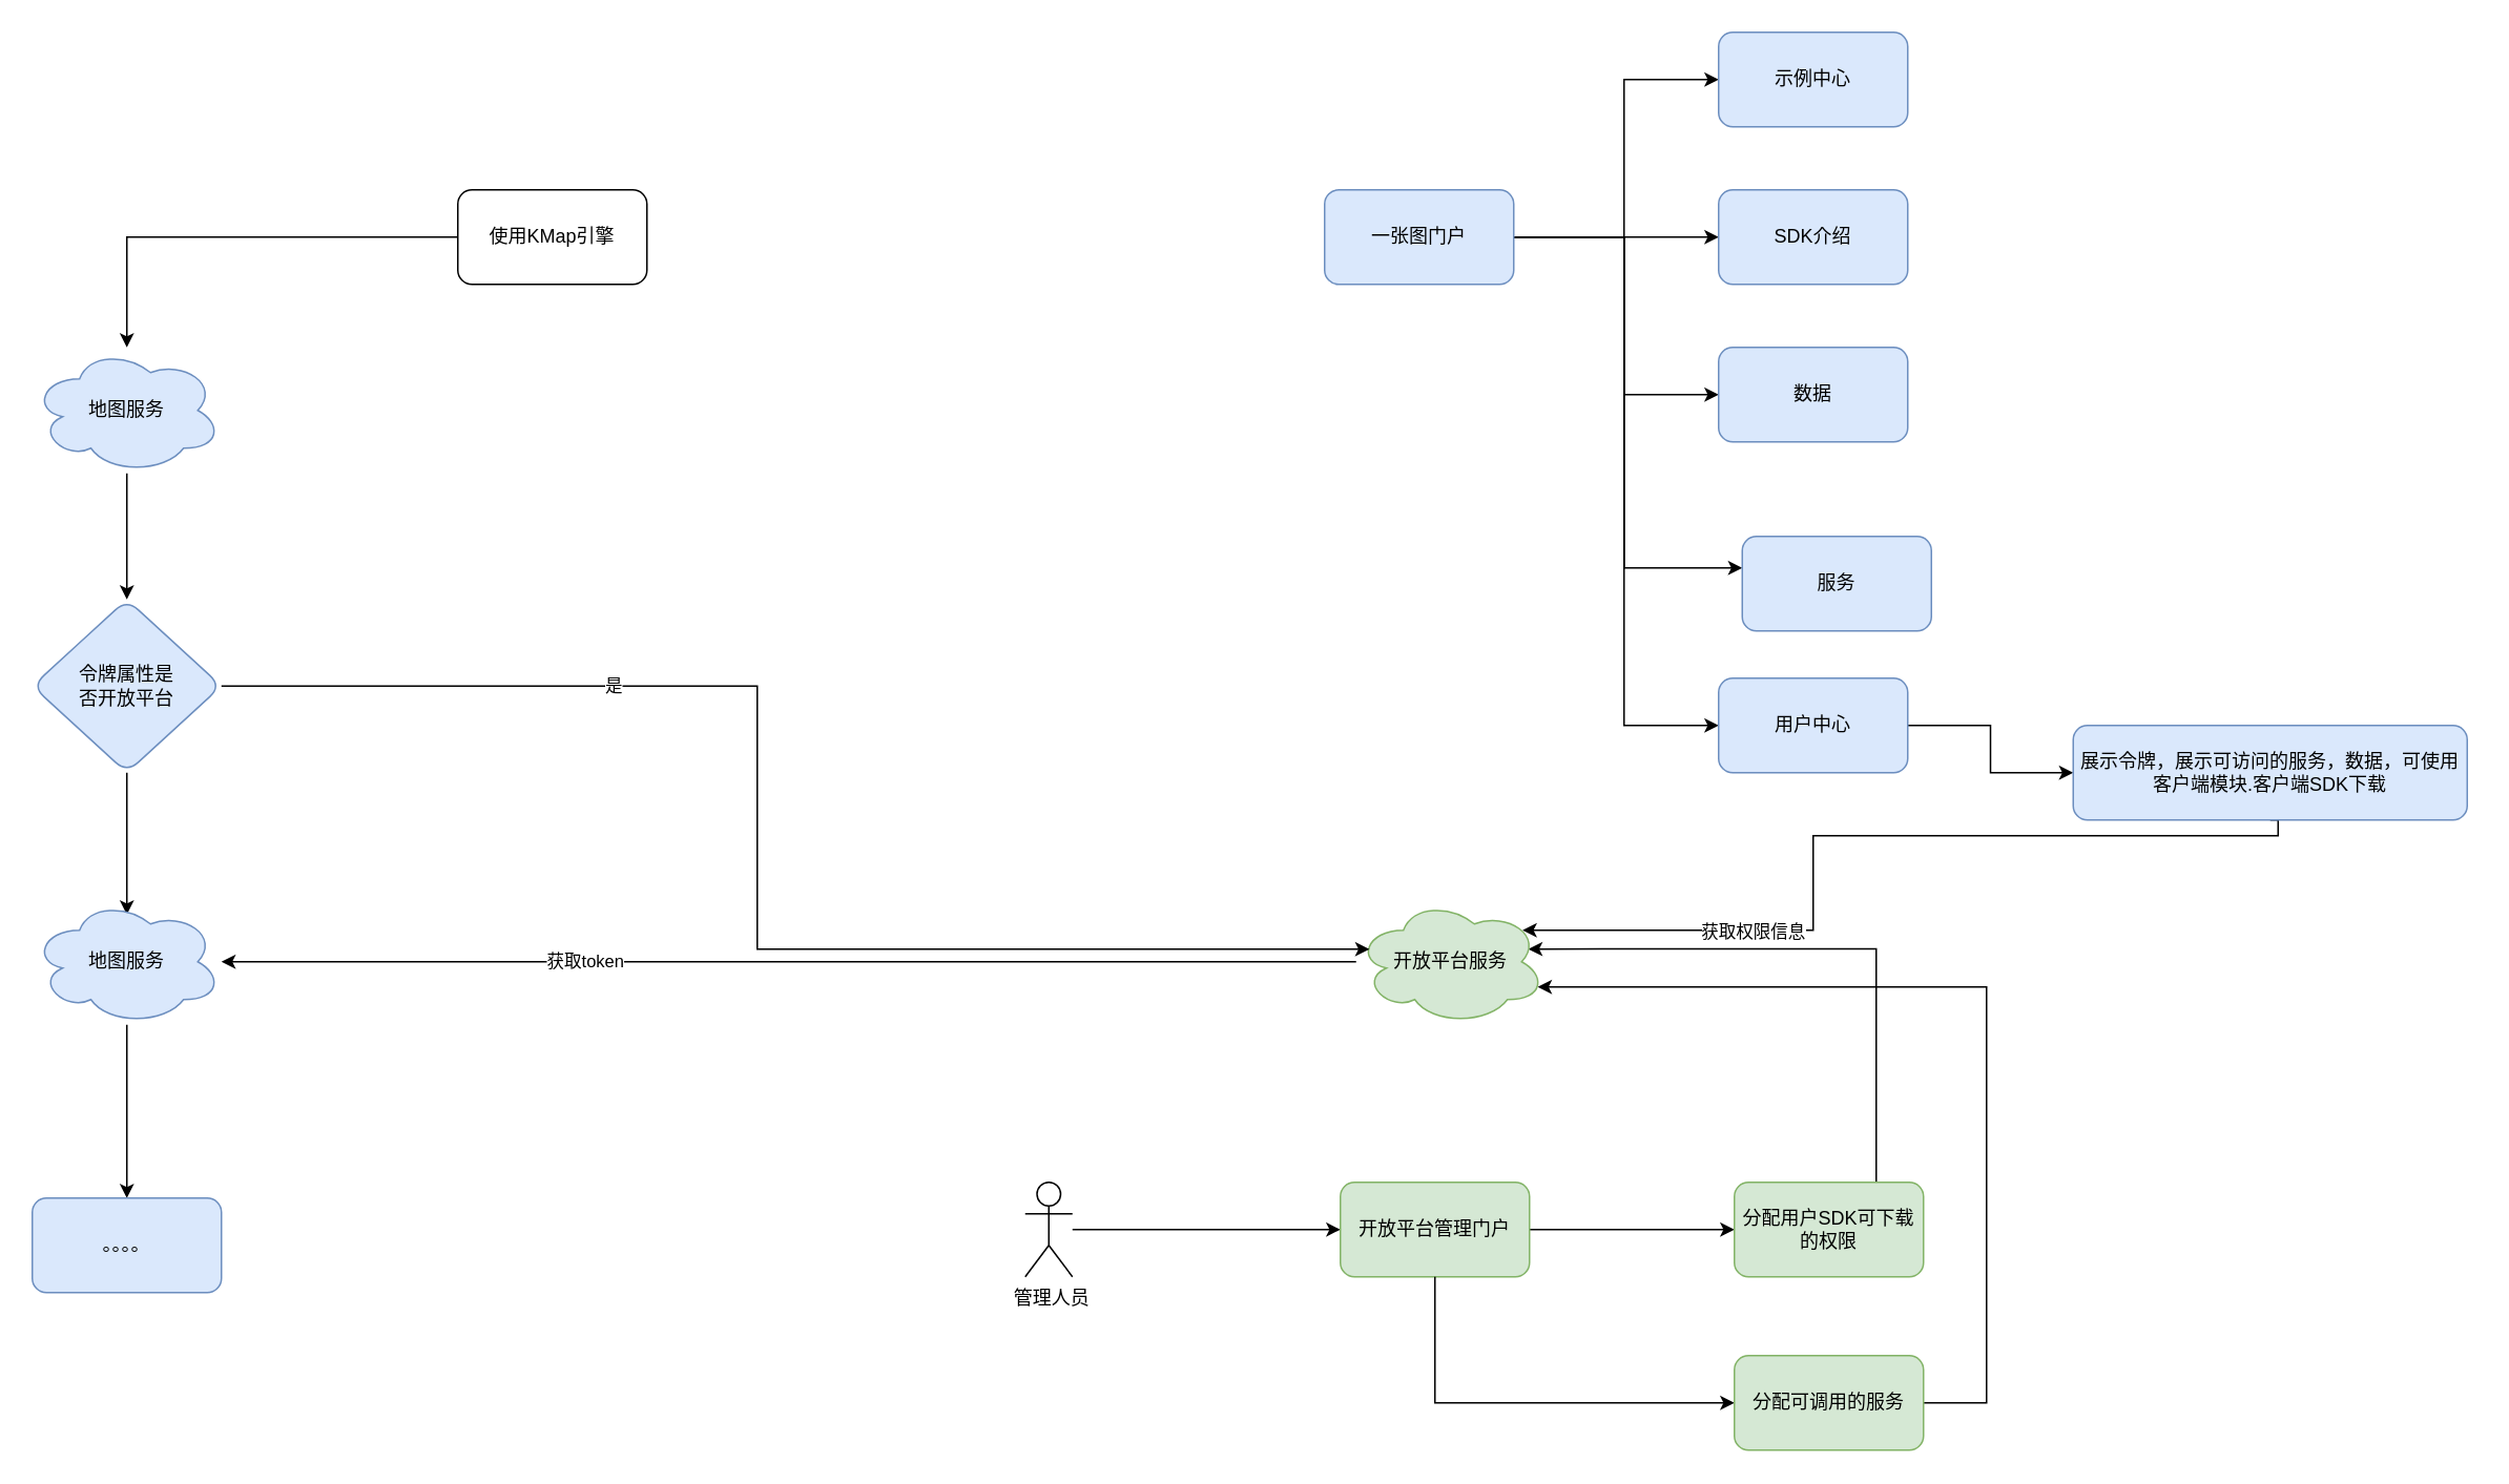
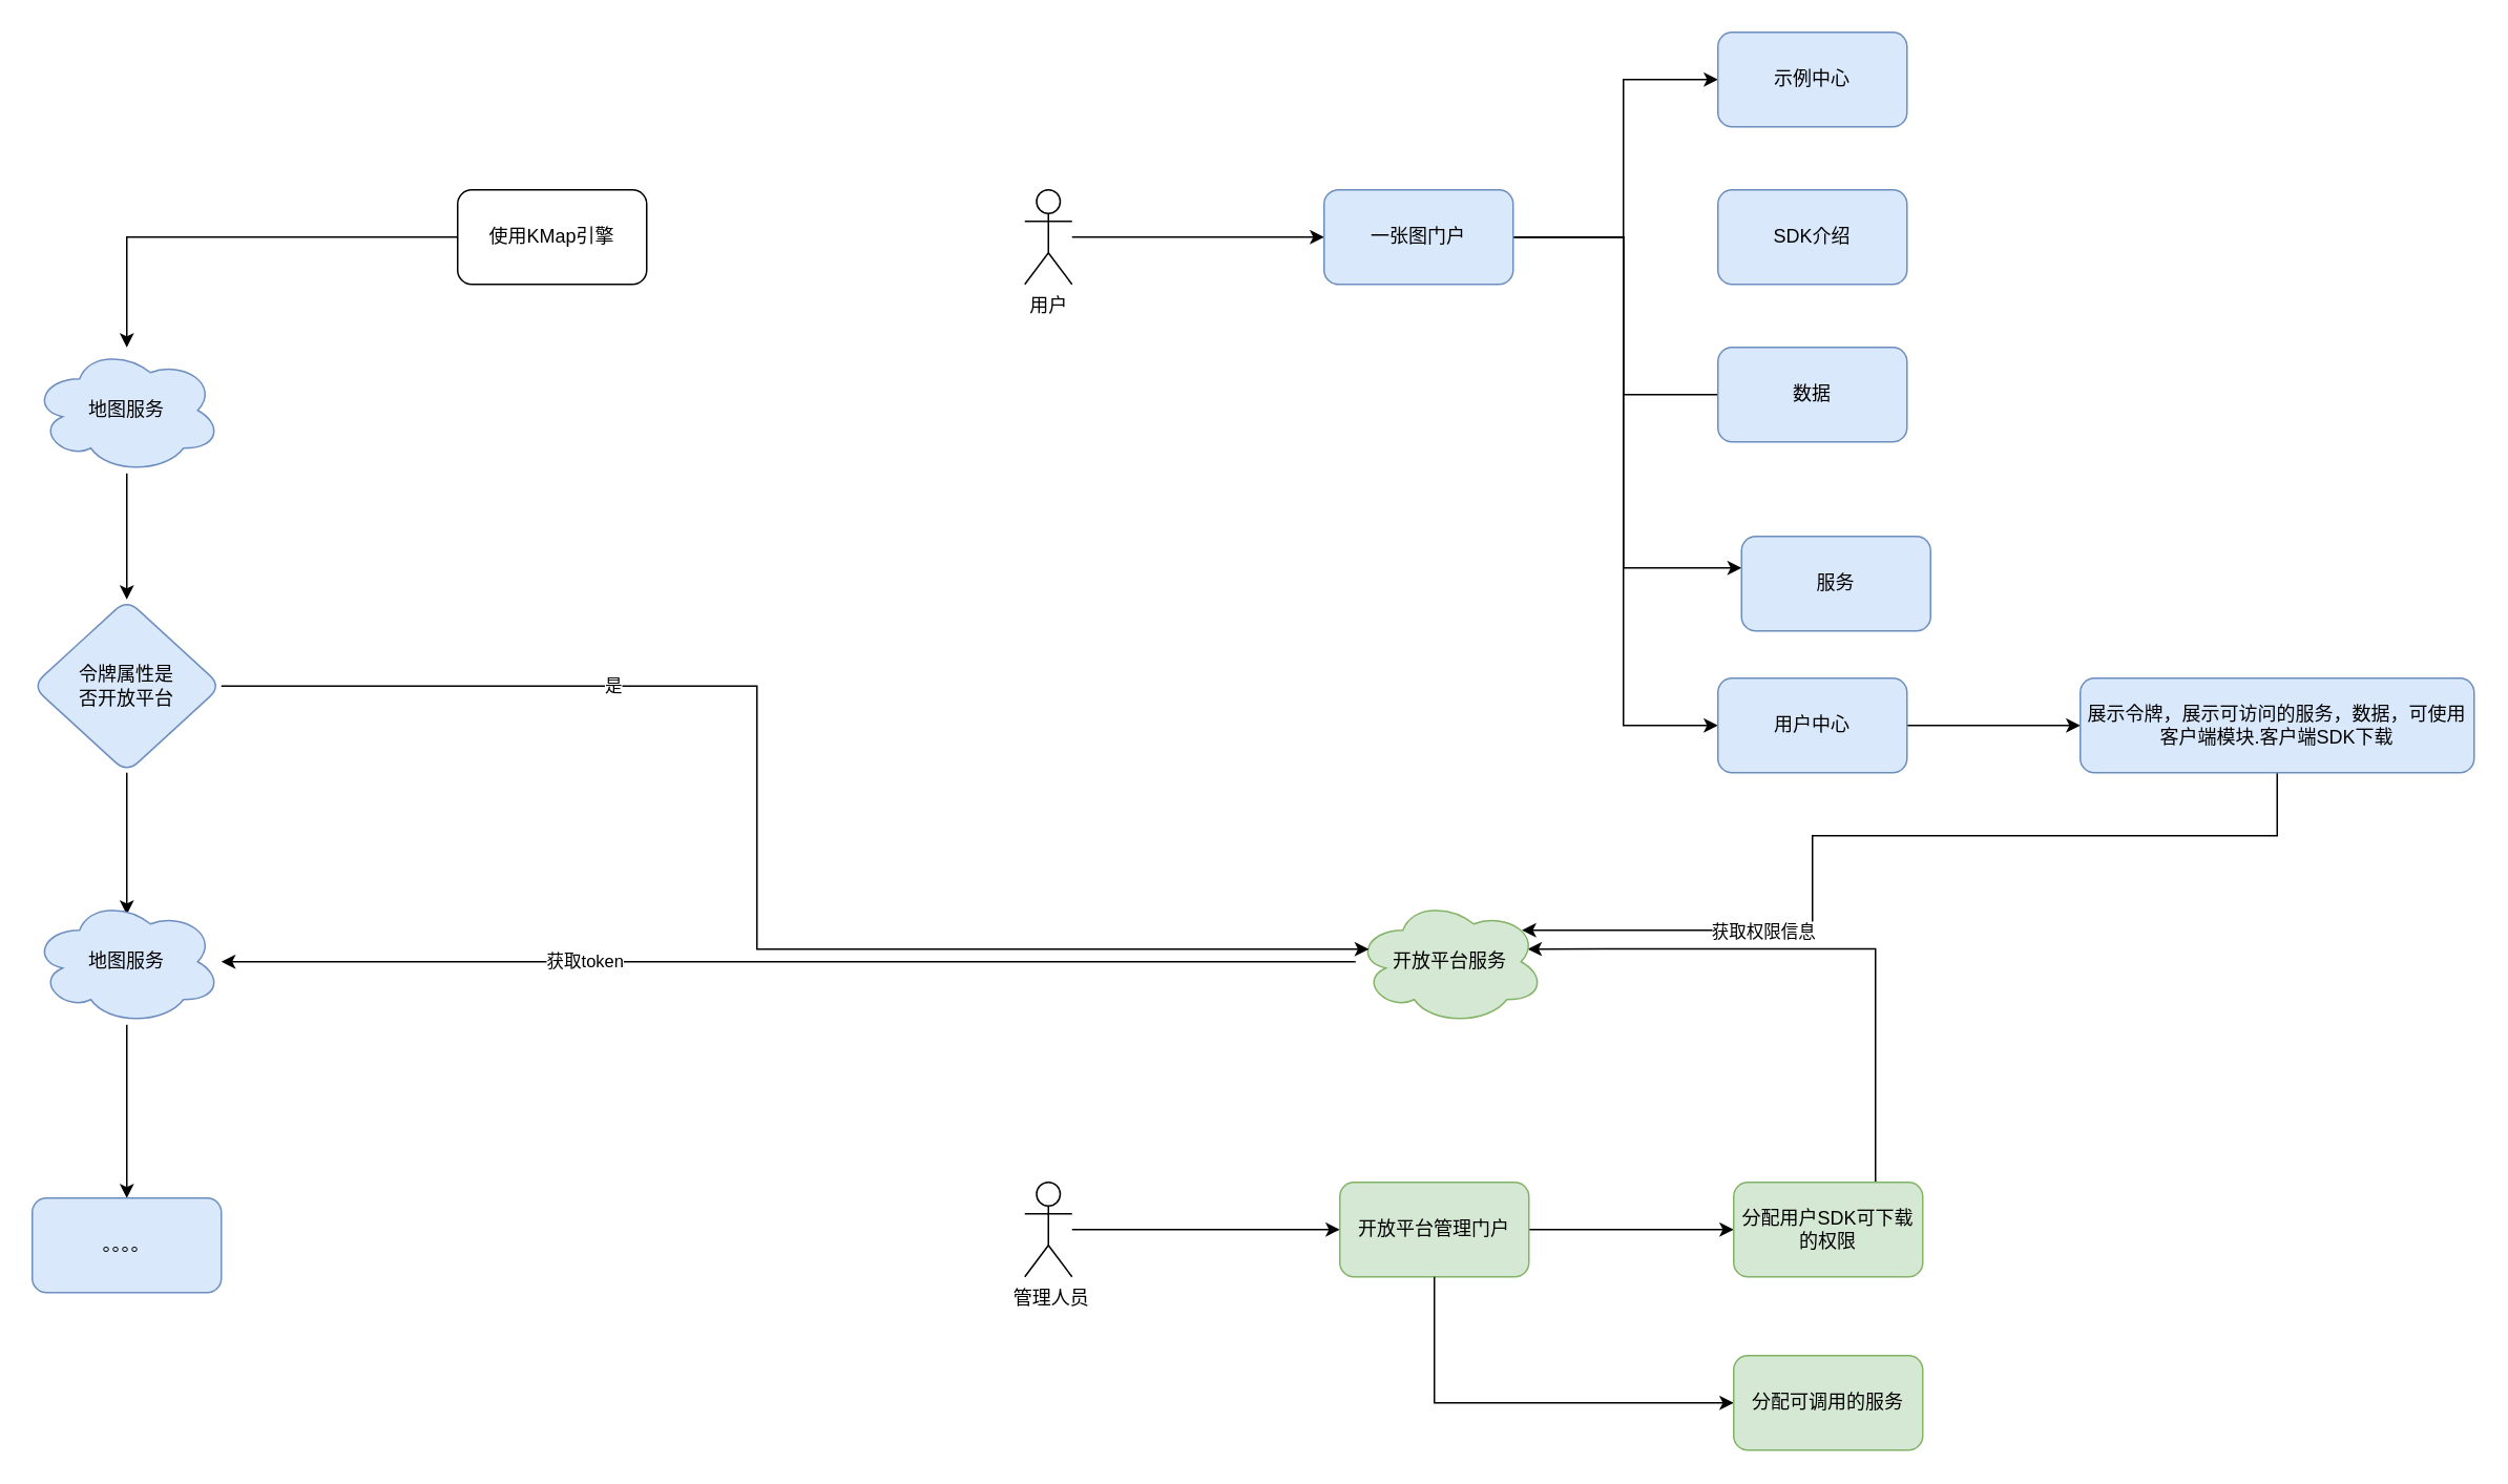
+ <mxCell id="3" value="用户" style="shape=umlActor;verticalLabelPosition=bottom;verticalAlign=top;html=1;outlineConnect=0;" vertex="1" parent="1"><mxGeometry x="650" y="120" width="30" height="60" as="geometry" /></mxCell>
+ <mxCell id="2" style="edgeStyle=orthogonalEdgeStyle;rounded=0;orthogonalLoop=1;jettySize=auto;html=1;" edge="1" parent="1" source="3" target="11"><mxGeometry relative="1" as="geometry" /></mxCell>
- <mxCell id="7" value="" style="edgeStyle=orthogonalEdgeStyle;rounded=0;orthogonalLoop=1;jettySize=auto;html=1;" edge="1" parent="1" source="11" target="13"><mxGeometry relative="1" as="geometry" /></mxCell>
- <mxCell id="8" value="" style="edgeStyle=orthogonalEdgeStyle;rounded=0;orthogonalLoop=1;jettySize=auto;html=1;" edge="1" parent="1" source="11" target="16"><mxGeometry relative="1" as="geometry"><Array as="points"><mxPoint x="1030" y="150" /><mxPoint x="1030" y="250" /></Array></mxGeometry></mxCell>
+ <mxCell id="8" value="" style="edgeStyle=orthogonalEdgeStyle;rounded=0;orthogonalLoop=1;jettySize=auto;html=1;endArrow=none;" edge="1" parent="1" source="11" target="16"><mxGeometry relative="1" as="geometry"><Array as="points"><mxPoint x="1030" y="150" /><mxPoint x="1030" y="250" /></Array></mxGeometry></mxCell>
- <mxCell id="30" value="展示令牌，展示可访问的服务，数据，可使用客户端模块.客户端SDK下载" style="rounded=1;whiteSpace=wrap;html=1;fillColor=#dae8fc;strokeColor=#6c8ebf;" vertex="1" parent="1"><mxGeometry x="1315" y="460" width="250" height="60" as="geometry" /></mxCell>
+ <mxCell id="30" value="展示令牌，展示可访问的服务，数据，可使用客户端模块.客户端SDK下载" style="rounded=1;whiteSpace=wrap;html=1;fillColor=#dae8fc;strokeColor=#6c8ebf;" vertex="1" parent="1"><mxGeometry x="1320" y="430" width="250" height="60" as="geometry" /></mxCell>
- <mxCell id="22" style="edgeStyle=orthogonalEdgeStyle;rounded=0;orthogonalLoop=1;jettySize=auto;html=1;entryX=0.96;entryY=0.7;entryDx=0;entryDy=0;entryPerimeter=0;" edge="1" parent="1" source="23" target="29"><mxGeometry relative="1" as="geometry"><Array as="points"><mxPoint x="1260" y="890" /><mxPoint x="1260" y="626" /></Array></mxGeometry></mxCell>
